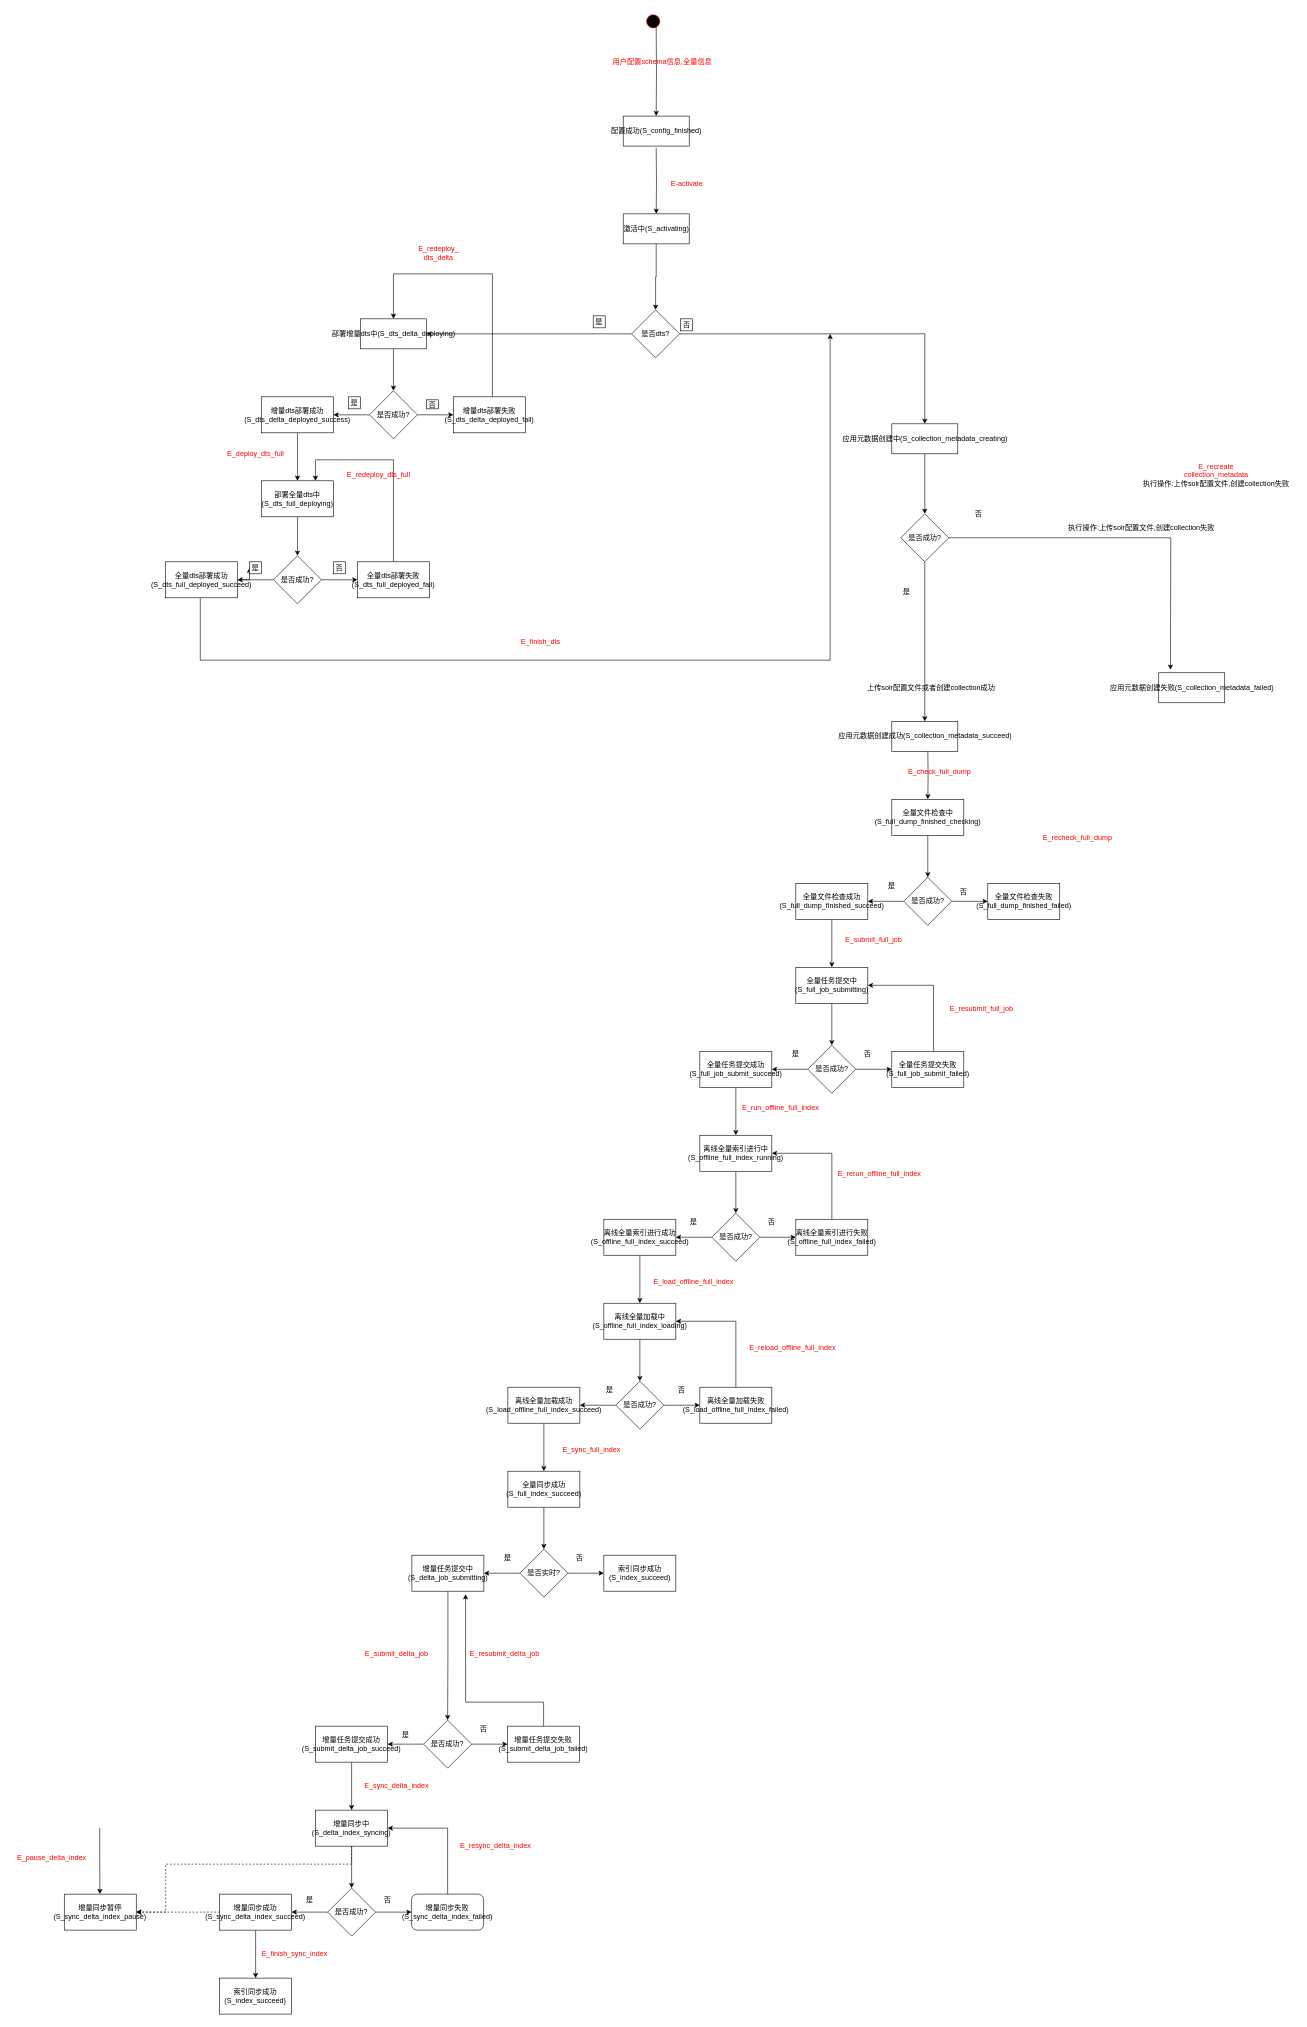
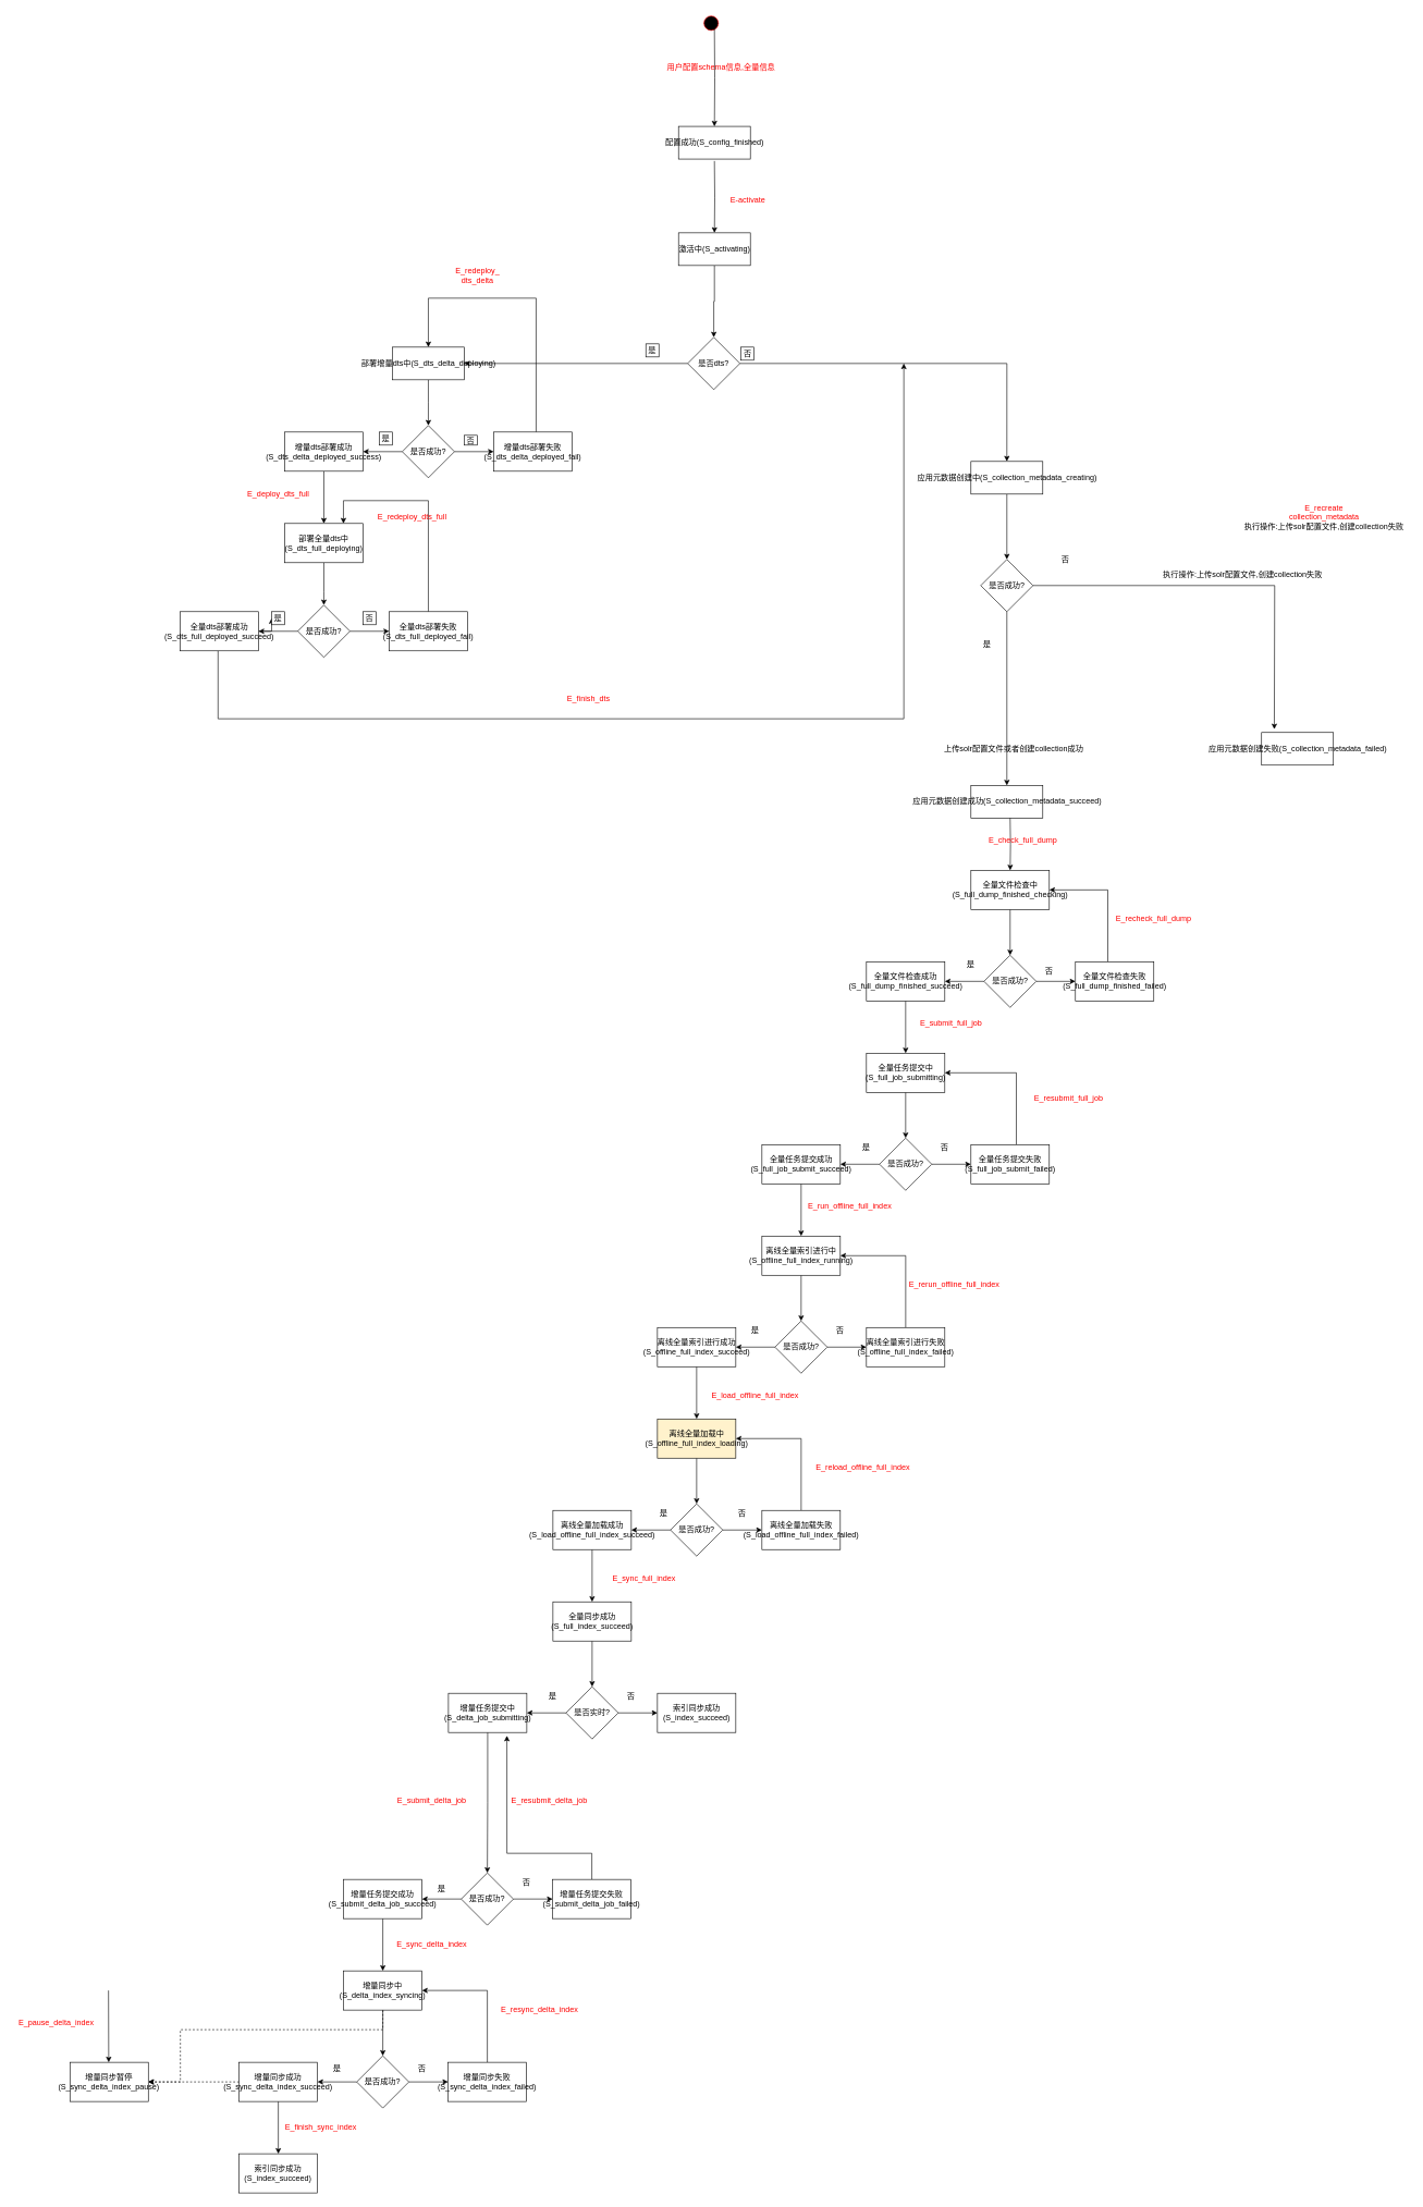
- <mxCell id="67" value="&lt;font color=&quot;#ff0000&quot;&gt;E_recheck_full_dump&lt;/font&gt;" style="text;html=1;align=center;verticalAlign=middle;resizable=0;points=[];autosize=1;" parent="1" vertex="1"><mxGeometry x="1730.25" y="1387" width="130" height="20" as="geometry" /></mxCell>
+ <mxCell id="67" value="&lt;font color=&quot;#ff0000&quot;&gt;E_recheck_full_dump&lt;/font&gt;" style="text;html=1;align=center;verticalAlign=middle;resizable=0;points=[];autosize=1;" parent="1" vertex="1"><mxGeometry x="1700.25" y="1397" width="130" height="20" as="geometry" /></mxCell>
+ <mxCell id="60" style="edgeStyle=orthogonalEdgeStyle;rounded=0;orthogonalLoop=1;jettySize=auto;html=1;entryX=1;entryY=0.5;entryDx=0;entryDy=0;" parent="1" source="61" target="55" edge="1"><mxGeometry relative="1" as="geometry"><Array as="points"><mxPoint x="1695.25" y="1362" /></Array></mxGeometry></mxCell>
- <mxCell id="94" value="&lt;span style=&quot;color: rgb(255 , 0 , 0)&quot;&gt;E_rerun_offline_full_index&lt;/span&gt;" style="text;html=1;align=center;verticalAlign=middle;resizable=0;points=[];autosize=1;" parent="1" vertex="1"><mxGeometry x="1390.25" y="1947" width="150" height="20" as="geometry" /></mxCell>
+ <mxCell id="94" value="&lt;span style=&quot;color: rgb(255 , 0 , 0)&quot;&gt;E_rerun_offline_full_index&lt;/span&gt;" style="text;html=1;align=center;verticalAlign=middle;resizable=0;points=[];autosize=1;" parent="1" vertex="1"><mxGeometry x="1385.25" y="1957" width="150" height="20" as="geometry" /></mxCell>
- <mxCell id="93" value="离线全量加载中(S_offline_full_index_loading)" style="whiteSpace=wrap;html=1;" parent="1" vertex="1"><mxGeometry x="1005.75" y="2172" width="120" height="60" as="geometry" /></mxCell>
+ <mxCell id="93" value="离线全量加载中(S_offline_full_index_loading)" style="whiteSpace=wrap;html=1;fillColor=#fff2cc;" parent="1" vertex="1"><mxGeometry x="1005.75" y="2172" width="120" height="60" as="geometry" /></mxCell>
- <mxCell id="136" value="&lt;span&gt;增量同步失败(S_sync_delta_index_failed)&lt;/span&gt;" style="whiteSpace=wrap;html=1;rounded=1;" parent="1" vertex="1"><mxGeometry x="685.25" y="3157" width="120" height="60" as="geometry" /></mxCell>
+ <mxCell id="136" value="&lt;span&gt;增量同步失败(S_sync_delta_index_failed)&lt;/span&gt;" style="whiteSpace=wrap;html=1;" parent="1" vertex="1"><mxGeometry x="685.25" y="3157" width="120" height="60" as="geometry" /></mxCell>
